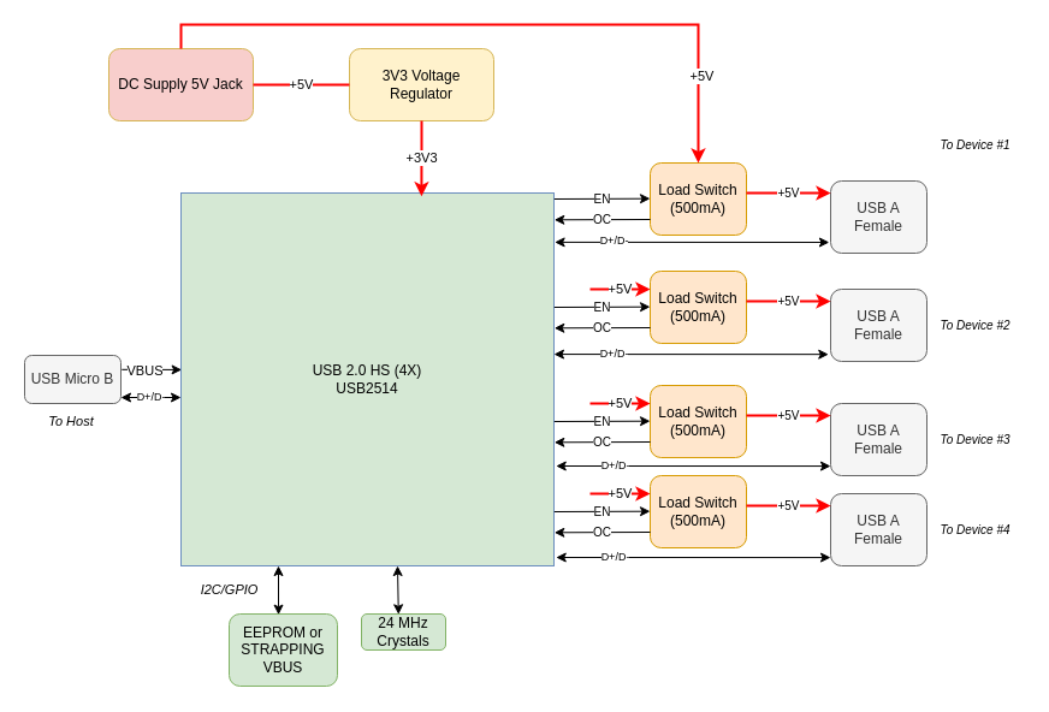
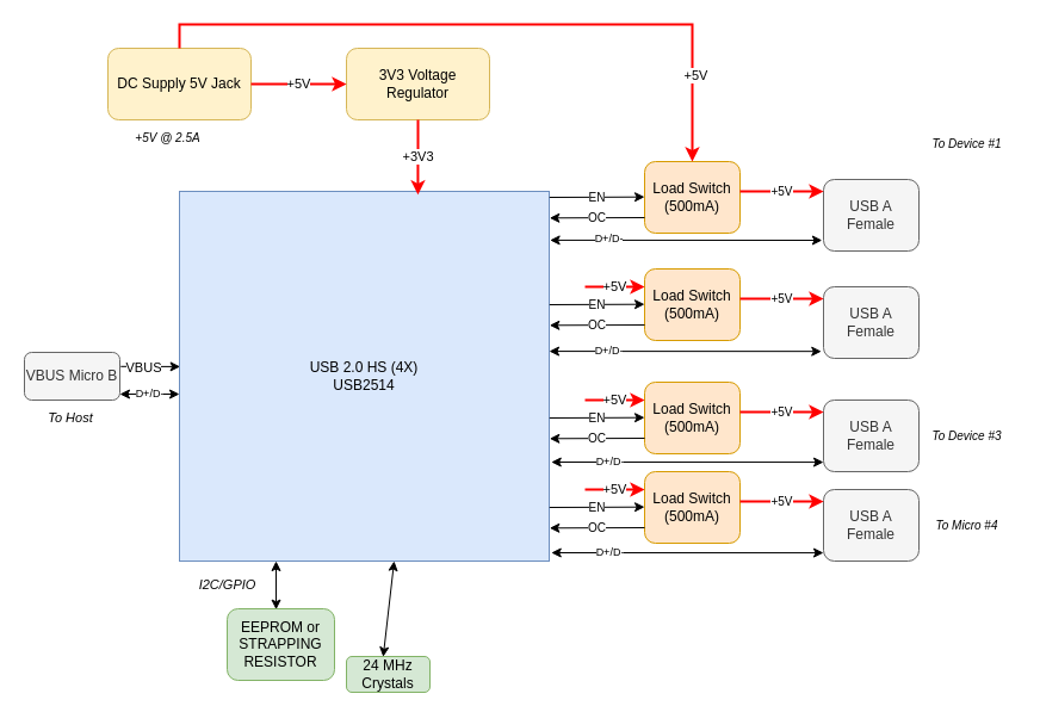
- <mxCell id="5" value="DC Supply 5V Jack" style="rounded=1;whiteSpace=wrap;html=1;fillColor=#f8cecc;strokeColor=#d6b656;" vertex="1" parent="1"><mxGeometry x="90" y="40" width="120" height="60" as="geometry" /></mxCell>
+ <mxCell id="5" value="DC Supply 5V Jack" style="rounded=1;whiteSpace=wrap;html=1;fillColor=#fff2cc;strokeColor=#d6b656;" vertex="1" parent="1"><mxGeometry x="90" y="40" width="120" height="60" as="geometry" /></mxCell>
- <mxCell id="44" value="&lt;font style=&quot;font-size: 11px;&quot;&gt;+5V&lt;/font&gt;" style="endArrow=none;html=1;rounded=0;fontSize=9;entryX=0;entryY=0.5;entryDx=0;entryDy=0;exitX=1;exitY=0.5;exitDx=0;exitDy=0;strokeColor=#FF0000;strokeWidth=2;" edge="1" parent="1" source="5" target="6"><mxGeometry width="50" height="50" relative="1" as="geometry"><mxPoint x="210" y="80" as="sourcePoint" /><mxPoint x="260" y="30" as="targetPoint" /></mxGeometry></mxCell>
+ <mxCell id="44" value="&lt;font style=&quot;font-size: 11px;&quot;&gt;+5V&lt;/font&gt;" style="endArrow=classic;html=1;rounded=0;fontSize=9;entryX=0;entryY=0.5;entryDx=0;entryDy=0;exitX=1;exitY=0.5;exitDx=0;exitDy=0;strokeColor=#FF0000;strokeWidth=2;" edge="1" parent="1" source="5" target="6"><mxGeometry width="50" height="50" relative="1" as="geometry"><mxPoint x="210" y="80" as="sourcePoint" /><mxPoint x="260" y="30" as="targetPoint" /></mxGeometry></mxCell>
+ <mxCell id="14" value="&lt;i style=&quot;&quot;&gt;+5V @ 2.5A&lt;/i&gt;" style="text;html=1;align=center;verticalAlign=middle;resizable=0;points=[];autosize=1;strokeColor=none;fillColor=none;fontSize=10;" vertex="1" parent="1"><mxGeometry x="100" y="100" width="80" height="30" as="geometry" /></mxCell>
- <mxCell id="11" value="&lt;font style=&quot;font-size: 10px;&quot;&gt;&lt;i&gt;To Device #2&lt;/i&gt;&lt;/font&gt;" style="text;html=1;align=center;verticalAlign=middle;resizable=0;points=[];autosize=1;strokeColor=none;fillColor=none;" vertex="1" parent="1"><mxGeometry x="770" y="255" width="80" height="30" as="geometry" /></mxCell>
- <mxCell id="4" value="USB Micro B" style="rounded=1;whiteSpace=wrap;html=1;fillColor=#f5f5f5;fontColor=#333333;strokeColor=#666666;" vertex="1" parent="1"><mxGeometry x="20" y="295" width="80" height="40" as="geometry" /></mxCell>
+ <mxCell id="4" value="VBUS Micro B" style="rounded=1;whiteSpace=wrap;html=1;fillColor=#f5f5f5;fontColor=#333333;strokeColor=#666666;" vertex="1" parent="1"><mxGeometry x="20" y="295" width="80" height="40" as="geometry" /></mxCell>
- <mxCell id="2" value="USB 2.0 HS (4X)&lt;br&gt;USB2514" style="whiteSpace=wrap;html=1;aspect=fixed;fillColor=#d5e8d4;strokeColor=#6c8ebf;" vertex="1" parent="1"><mxGeometry x="150" y="160" width="310" height="310" as="geometry" /></mxCell>
+ <mxCell id="2" value="USB 2.0 HS (4X)&lt;br&gt;USB2514" style="whiteSpace=wrap;html=1;aspect=fixed;fillColor=#dae8fc;strokeColor=#6c8ebf;" vertex="1" parent="1"><mxGeometry x="150" y="160" width="310" height="310" as="geometry" /></mxCell>
- <mxCell id="13" value="&lt;font style=&quot;font-size: 10px;&quot;&gt;&lt;i&gt;To Device #4&lt;/i&gt;&lt;/font&gt;" style="text;html=1;align=center;verticalAlign=middle;resizable=0;points=[];autosize=1;strokeColor=none;fillColor=none;fontSize=11;" vertex="1" parent="1"><mxGeometry x="770" y="425" width="80" height="30" as="geometry" /></mxCell>
+ <mxCell id="13" value="&lt;font style=&quot;font-size: 10px;&quot;&gt;&lt;i&gt;To Micro #4&lt;/i&gt;&lt;/font&gt;" style="text;html=1;align=center;verticalAlign=middle;resizable=0;points=[];autosize=1;strokeColor=none;fillColor=none;fontSize=11;" vertex="1" parent="1"><mxGeometry x="770" y="425" width="80" height="30" as="geometry" /></mxCell>
- <mxCell id="9" value="24 MHz Crystals" style="rounded=1;whiteSpace=wrap;html=1;fillColor=#d5e8d4;strokeColor=#82b366;" vertex="1" parent="1"><mxGeometry x="300" y="510" width="70" height="30" as="geometry" /></mxCell>
+ <mxCell id="9" value="24 MHz Crystals" style="rounded=1;whiteSpace=wrap;html=1;fillColor=#d5e8d4;strokeColor=#82b366;" vertex="1" parent="1"><mxGeometry x="290" y="550" width="70" height="30" as="geometry" /></mxCell>
- <mxCell id="8" value="EEPROM or STRAPPING VBUS" style="rounded=1;whiteSpace=wrap;html=1;fillColor=#d5e8d4;strokeColor=#82b366;" vertex="1" parent="1"><mxGeometry x="190" y="510" width="90" height="60" as="geometry" /></mxCell>
+ <mxCell id="8" value="EEPROM or STRAPPING RESISTOR" style="rounded=1;whiteSpace=wrap;html=1;fillColor=#d5e8d4;strokeColor=#82b366;" vertex="1" parent="1"><mxGeometry x="190" y="510" width="90" height="60" as="geometry" /></mxCell>
